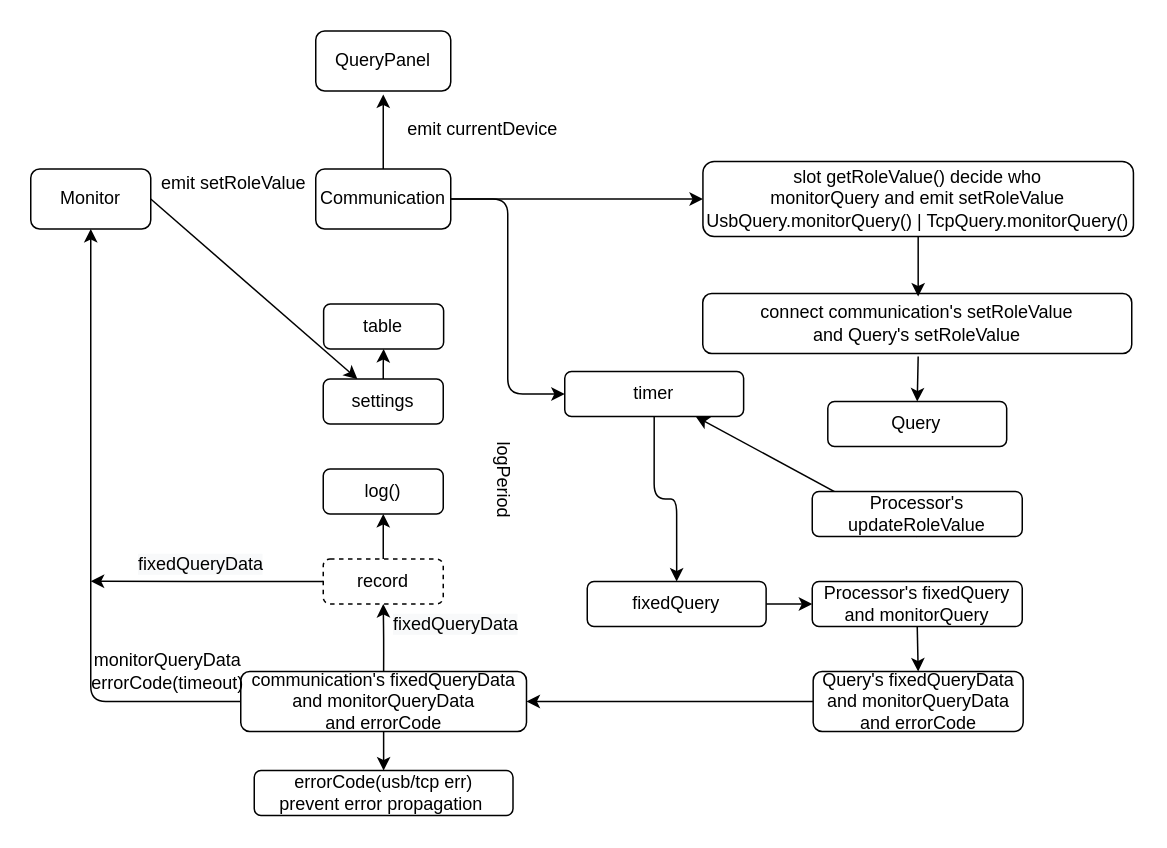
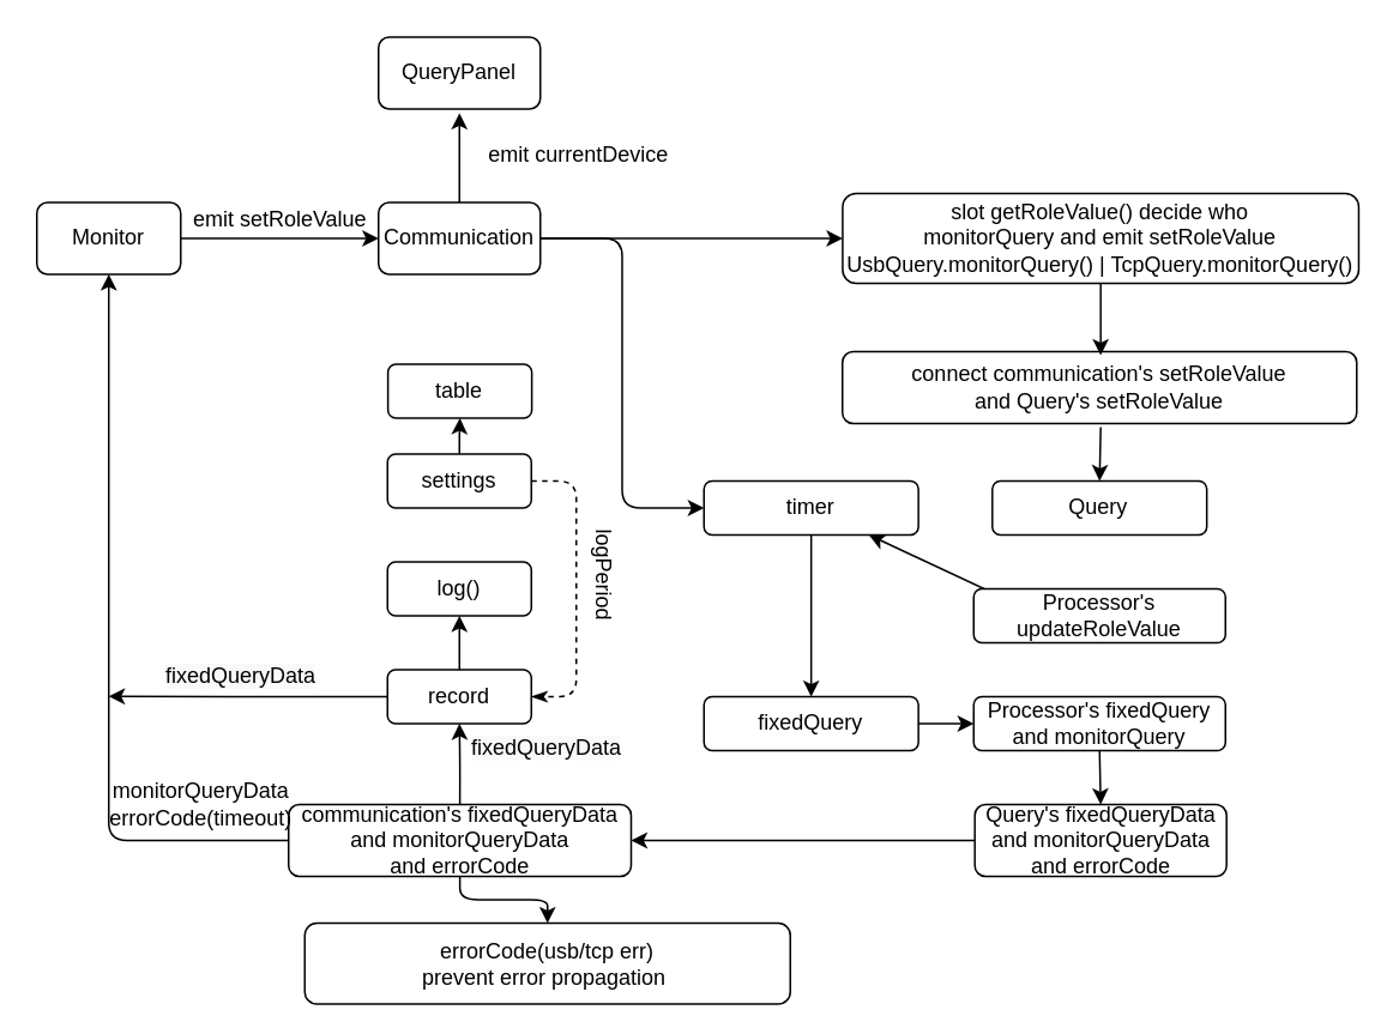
- <mxCell id="2" style="edgeStyle=none;html=1;exitX=1;exitY=0.5;exitDx=0;exitDy=0;" parent="1" source="3" target="34" edge="1"><mxGeometry relative="1" as="geometry"><mxPoint x="200" y="132" as="targetPoint" /></mxGeometry></mxCell>
+ <mxCell id="2" style="edgeStyle=none;html=1;exitX=1;exitY=0.5;exitDx=0;exitDy=0;entryX=0;entryY=0.5;entryDx=0;entryDy=0;" parent="1" source="3" target="8" edge="1"><mxGeometry relative="1" as="geometry"><mxPoint x="200" y="132" as="targetPoint" /></mxGeometry></mxCell>
- <mxCell id="38" value="timer" style="rounded=1;whiteSpace=wrap;html=1;" parent="1" vertex="1"><mxGeometry x="376" y="247" width="119.25" height="30" as="geometry" /></mxCell>
+ <mxCell id="38" value="timer" style="rounded=1;whiteSpace=wrap;html=1;" parent="1" vertex="1"><mxGeometry x="391" y="267" width="119.25" height="30" as="geometry" /></mxCell>
+ <mxCell id="33" style="edgeStyle=orthogonalEdgeStyle;html=1;exitX=1;exitY=0.5;exitDx=0;exitDy=0;entryX=1;entryY=0.5;entryDx=0;entryDy=0;dashed=1;endArrow=classicThin;endFill=1;" parent="1" source="34" target="28" edge="1"><mxGeometry relative="1" as="geometry"><Array as="points"><mxPoint x="320" y="267" /><mxPoint x="320" y="387" /></Array></mxGeometry></mxCell>
- <mxCell id="28" value="record" style="rounded=1;whiteSpace=wrap;html=1;dashed=1;" parent="1" vertex="1"><mxGeometry x="215" y="372" width="80" height="30" as="geometry" /></mxCell>
+ <mxCell id="28" value="record" style="rounded=1;whiteSpace=wrap;html=1;" parent="1" vertex="1"><mxGeometry x="215" y="372" width="80" height="30" as="geometry" /></mxCell>
- <mxCell id="25" value="errorCode(usb/tcp err)&lt;br&gt;prevent error propagation&amp;nbsp;" style="rounded=1;whiteSpace=wrap;html=1;" parent="1" vertex="1"><mxGeometry x="169" y="513" width="172.5" height="30" as="geometry" /></mxCell>
+ <mxCell id="25" value="errorCode(usb/tcp err)&lt;br&gt;prevent error propagation&amp;nbsp;" style="rounded=1;whiteSpace=wrap;html=1;" parent="1" vertex="1"><mxGeometry x="169" y="513" width="270" height="45" as="geometry" /></mxCell>
